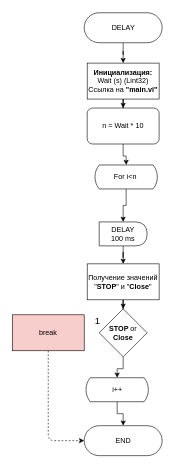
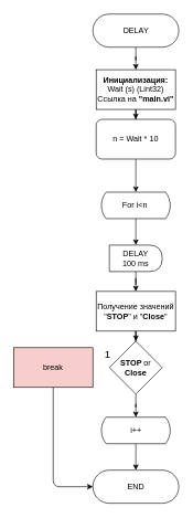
- <mxCell id="9" value="For i&amp;lt;n&amp;nbsp;" style="html=1;dashed=0;whitespace=wrap;shape=mxgraph.dfd.loop" vertex="1" parent="1"><mxGeometry x="157" y="274" width="106" height="40" as="geometry" /></mxCell>
+ <mxCell id="9" value="For i&amp;lt;n&amp;nbsp;" style="html=1;dashed=0;whitespace=wrap;shape=mxgraph.dfd.loop" vertex="1" parent="1"><mxGeometry x="152" y="289" width="106" height="40" as="geometry" /></mxCell>
- <mxCell id="11" value="i++" style="html=1;dashed=0;whitespace=wrap;shape=mxgraph.dfd.loop" vertex="1" parent="1"><mxGeometry x="142" y="629" width="106" height="40" as="geometry" /></mxCell>
+ <mxCell id="11" value="i++" style="html=1;dashed=0;whitespace=wrap;shape=mxgraph.dfd.loop" vertex="1" parent="1"><mxGeometry x="152" y="629" width="106" height="40" as="geometry" /></mxCell>
- <mxCell id="21" value="" style="endArrow=classic;html=1;exitX=0.5;exitY=1;exitDx=0;exitDy=0;entryX=0;entryY=0.5;entryDx=0;entryDy=0;entryPerimeter=0;dashed=1;" edge="1" parent="1" source="18" target="19"><mxGeometry width="50" height="50" relative="1" as="geometry"><mxPoint x="181" y="409" as="sourcePoint" /><mxPoint x="80" y="729" as="targetPoint" /><Array as="points"><mxPoint x="80" y="734" /></Array></mxGeometry></mxCell>
+ <mxCell id="21" value="" style="endArrow=classic;html=1;exitX=0.5;exitY=1;exitDx=0;exitDy=0;entryX=0;entryY=0.5;entryDx=0;entryDy=0;entryPerimeter=0;" edge="1" parent="1" source="18" target="19"><mxGeometry width="50" height="50" relative="1" as="geometry"><mxPoint x="181" y="409" as="sourcePoint" /><mxPoint x="80" y="729" as="targetPoint" /><Array as="points"><mxPoint x="80" y="734" /></Array></mxGeometry></mxCell>
